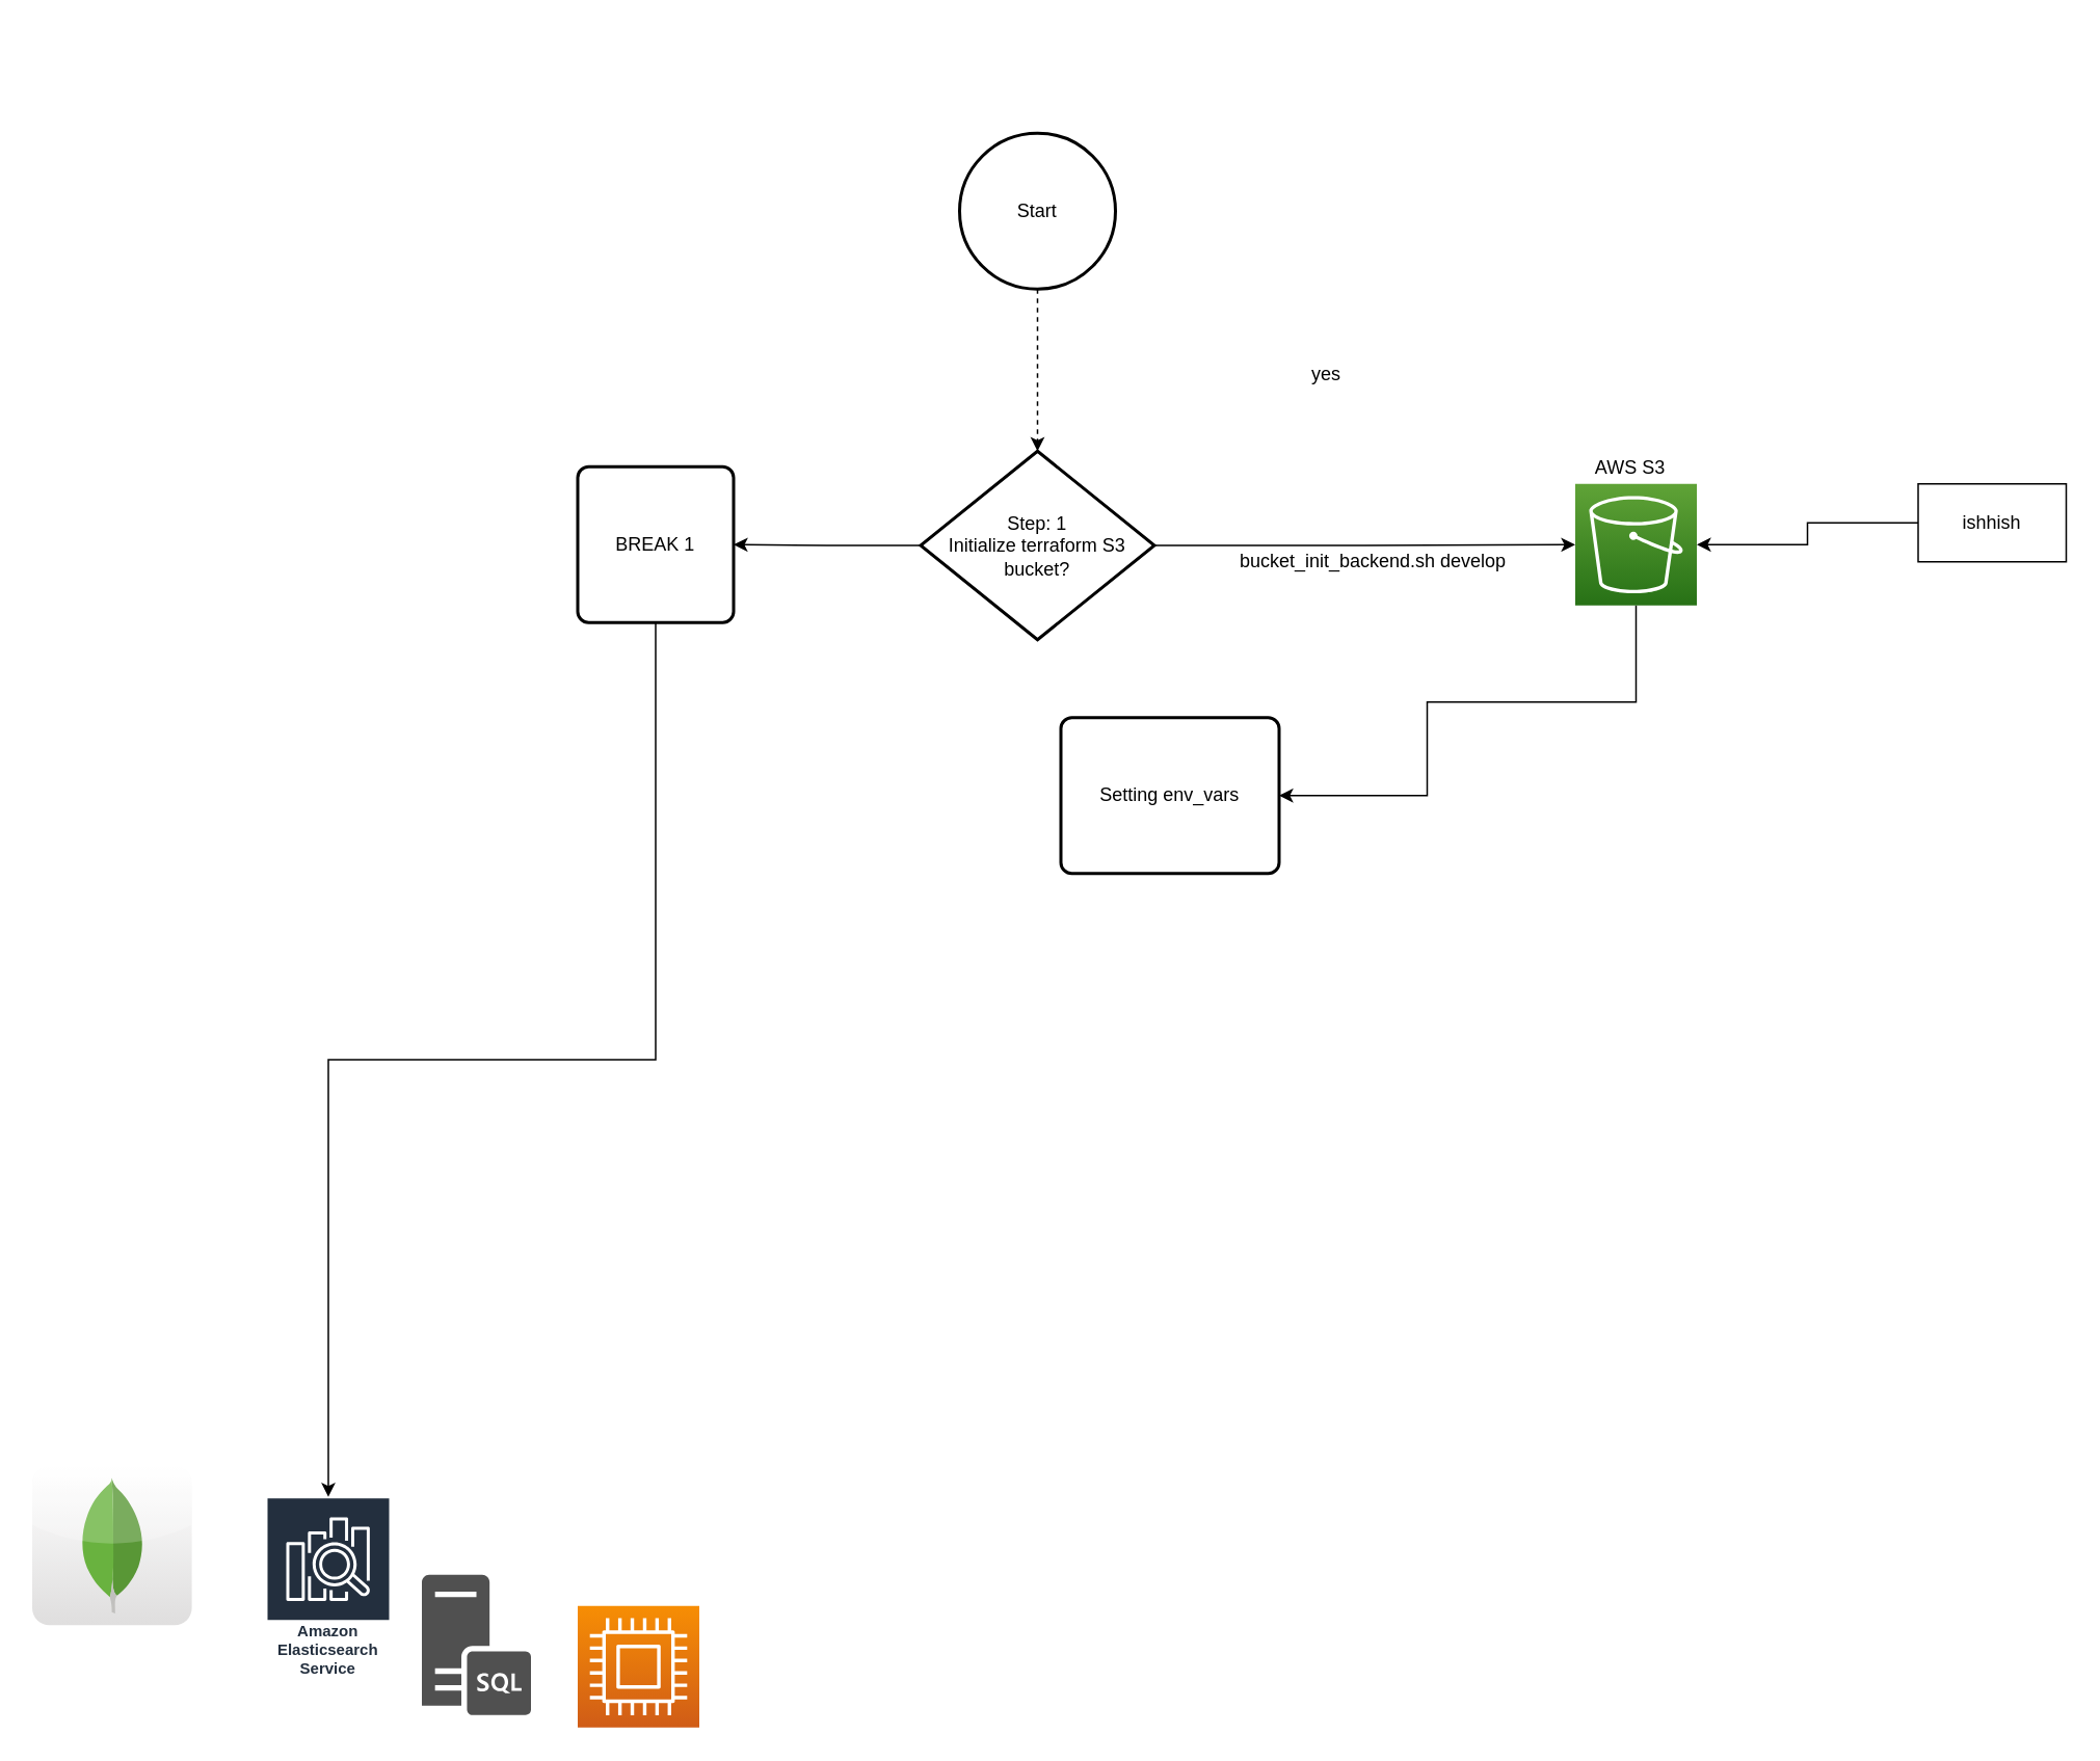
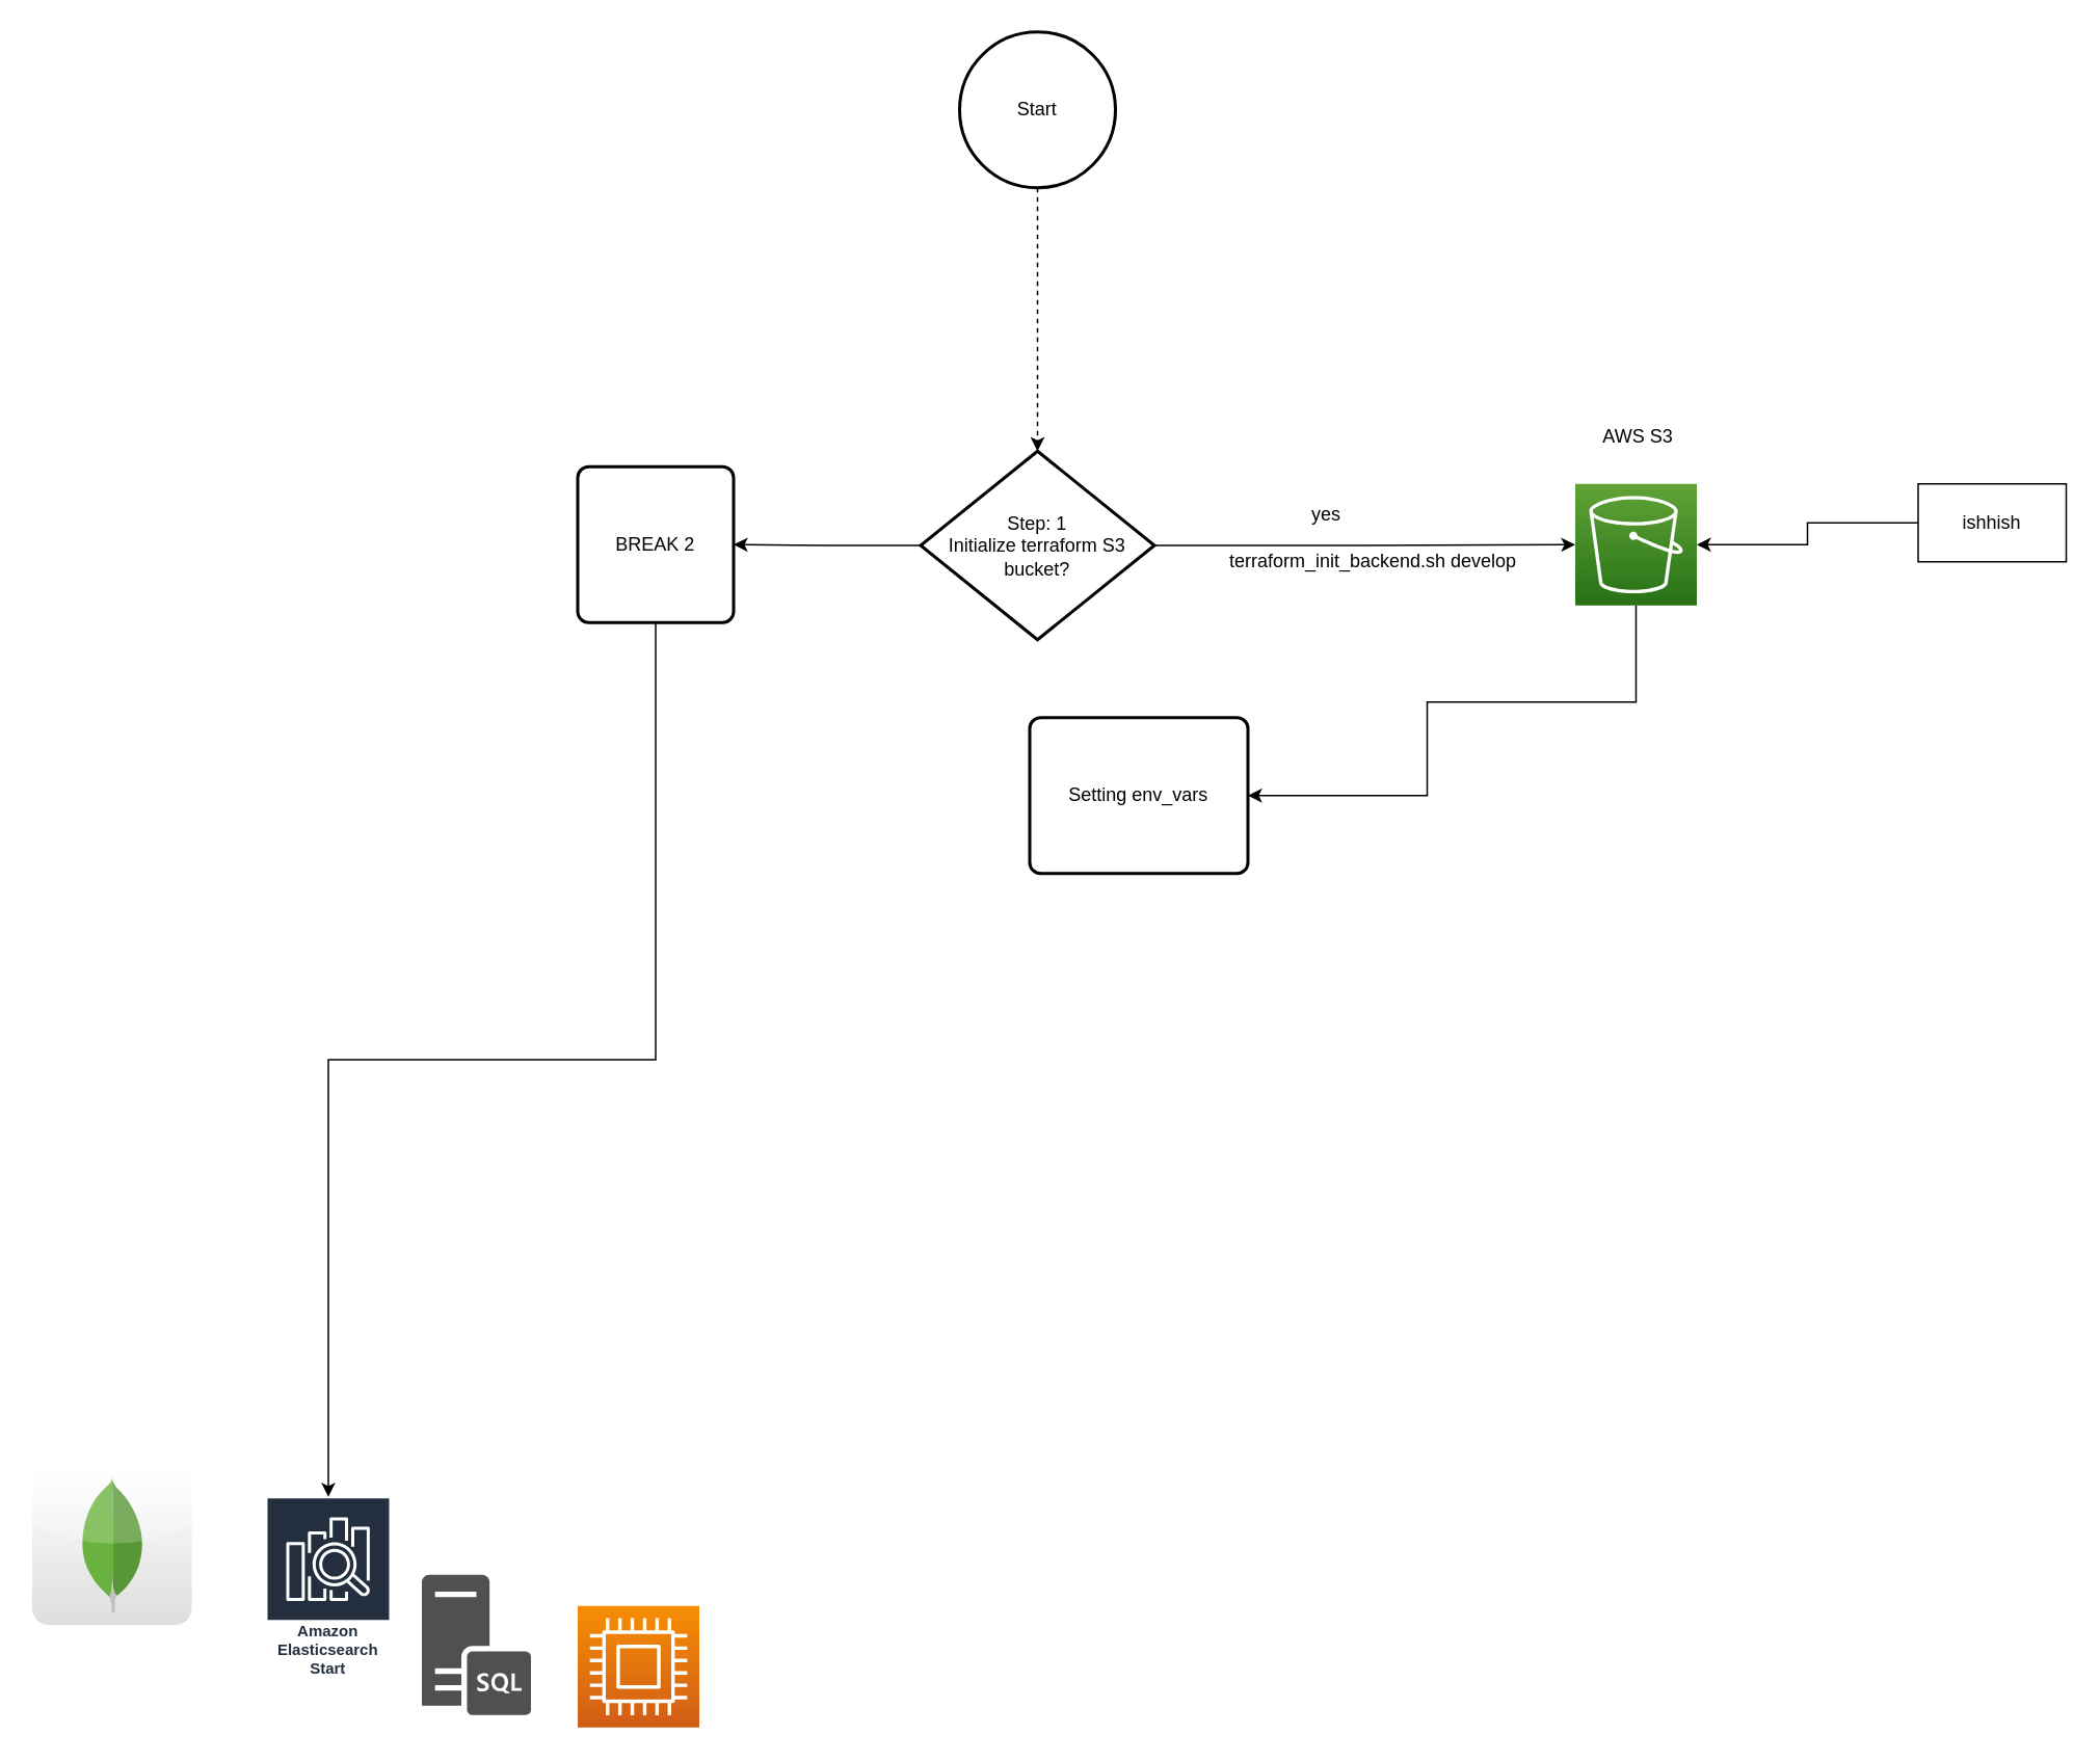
- <mxCell id="18" value="Start" style="strokeWidth=2;html=1;shape=mxgraph.flowchart.start_2;whiteSpace=wrap;" parent="1" vertex="1"><mxGeometry x="615" y="85" width="100" height="100" as="geometry" /></mxCell>
+ <mxCell id="18" value="Start" style="strokeWidth=2;html=1;shape=mxgraph.flowchart.start_2;whiteSpace=wrap;" parent="1" vertex="1"><mxGeometry x="615" y="20" width="100" height="100" as="geometry" /></mxCell>
- <mxCell id="11" value="yes" style="text;html=1;align=center;verticalAlign=middle;resizable=0;points=[];autosize=1;strokeColor=none;fillColor=none;" parent="1" vertex="1"><mxGeometry x="835" y="230" width="30" height="20" as="geometry" /></mxCell>
+ <mxCell id="11" value="yes" style="text;html=1;align=center;verticalAlign=middle;resizable=0;points=[];autosize=1;strokeColor=none;fillColor=none;" parent="1" vertex="1"><mxGeometry x="835" y="320" width="30" height="20" as="geometry" /></mxCell>
- <mxCell id="12" value="AWS S3" style="text;html=1;align=center;verticalAlign=middle;resizable=0;points=[];autosize=1;strokeColor=none;fillColor=none;" parent="1" vertex="1"><mxGeometry x="1015" y="290" width="60" height="20" as="geometry" /></mxCell>
+ <mxCell id="12" value="AWS S3" style="text;html=1;align=center;verticalAlign=middle;resizable=0;points=[];autosize=1;strokeColor=none;fillColor=none;" parent="1" vertex="1"><mxGeometry x="1020" y="270" width="60" height="20" as="geometry" /></mxCell>
- <mxCell id="15" value="BREAK 1" style="rounded=1;whiteSpace=wrap;html=1;absoluteArcSize=1;arcSize=14;strokeWidth=2;" parent="1" vertex="1"><mxGeometry x="370" y="299" width="100" height="100" as="geometry" /></mxCell>
+ <mxCell id="15" value="BREAK 2" style="rounded=1;whiteSpace=wrap;html=1;absoluteArcSize=1;arcSize=14;strokeWidth=2;" parent="1" vertex="1"><mxGeometry x="370" y="299" width="100" height="100" as="geometry" /></mxCell>
- <mxCell id="13" value="bucket_init_backend.sh develop" style="text;html=1;align=center;verticalAlign=middle;resizable=0;points=[];autosize=1;strokeColor=none;fillColor=none;" parent="1" vertex="1"><mxGeometry x="780" y="350" width="200" height="20" as="geometry" /></mxCell>
+ <mxCell id="13" value="terraform_init_backend.sh develop" style="text;html=1;align=center;verticalAlign=middle;resizable=0;points=[];autosize=1;strokeColor=none;fillColor=none;" parent="1" vertex="1"><mxGeometry x="780" y="350" width="200" height="20" as="geometry" /></mxCell>
- <mxCell id="16" value="Setting env_vars" style="rounded=1;whiteSpace=wrap;html=1;absoluteArcSize=1;arcSize=14;strokeWidth=2;" parent="1" vertex="1"><mxGeometry x="680" y="460" width="140" height="100" as="geometry" /></mxCell>
+ <mxCell id="16" value="Setting env_vars" style="rounded=1;whiteSpace=wrap;html=1;absoluteArcSize=1;arcSize=14;strokeWidth=2;" parent="1" vertex="1"><mxGeometry x="660" y="460" width="140" height="100" as="geometry" /></mxCell>
- <mxCell id="6" value="Amazon Elasticsearch Service" style="sketch=0;outlineConnect=0;fontColor=#232F3E;gradientColor=none;strokeColor=#ffffff;fillColor=#232F3E;dashed=0;verticalLabelPosition=middle;verticalAlign=bottom;align=center;html=1;whiteSpace=wrap;fontSize=10;fontStyle=1;spacing=3;shape=mxgraph.aws4.productIcon;prIcon=mxgraph.aws4.elasticsearch_service;" parent="1" vertex="1"><mxGeometry x="170" y="960" width="80" height="120" as="geometry" /></mxCell>
+ <mxCell id="6" value="Amazon Elasticsearch Start" style="sketch=0;outlineConnect=0;fontColor=#232F3E;gradientColor=none;strokeColor=#ffffff;fillColor=#232F3E;dashed=0;verticalLabelPosition=middle;verticalAlign=bottom;align=center;html=1;whiteSpace=wrap;fontSize=10;fontStyle=1;spacing=3;shape=mxgraph.aws4.productIcon;prIcon=mxgraph.aws4.elasticsearch_service;" parent="1" vertex="1"><mxGeometry x="170" y="960" width="80" height="120" as="geometry" /></mxCell>
